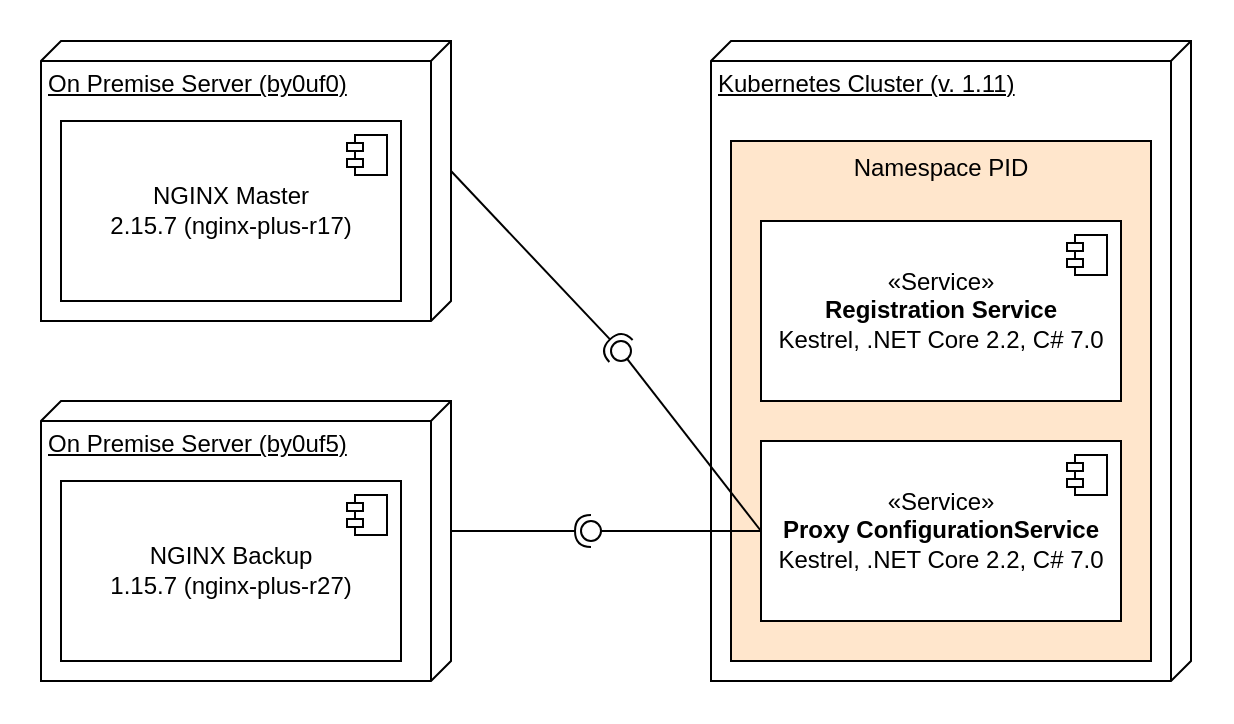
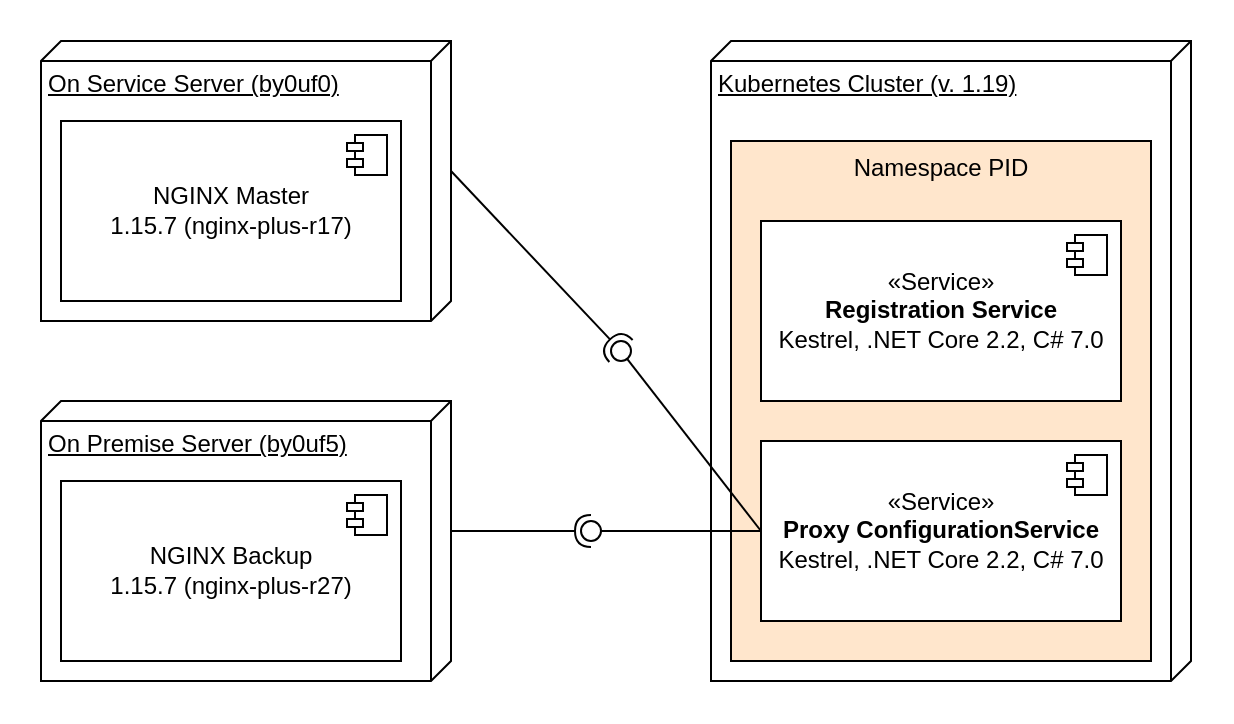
- <mxCell id="8" value="On Premise Server (by0uf0)" style="verticalAlign=top;align=left;spacingTop=8;spacingLeft=2;spacingRight=12;shape=cube;size=10;direction=south;fontStyle=4;html=1;" vertex="1" parent="1"><mxGeometry x="20" y="20" width="205" height="140" as="geometry" /></mxCell>
+ <mxCell id="8" value="On Service Server (by0uf0)" style="verticalAlign=top;align=left;spacingTop=8;spacingLeft=2;spacingRight=12;shape=cube;size=10;direction=south;fontStyle=4;html=1;" vertex="1" parent="1"><mxGeometry x="20" y="20" width="205" height="140" as="geometry" /></mxCell>
- <mxCell id="2" value="Kubernetes Cluster (v. 1.11)" style="verticalAlign=top;align=left;spacingTop=8;spacingLeft=2;spacingRight=12;shape=cube;size=10;direction=south;fontStyle=4;html=1;" vertex="1" parent="1"><mxGeometry x="355" y="20" width="240" height="320" as="geometry" /></mxCell>
+ <mxCell id="2" value="Kubernetes Cluster (v. 1.19)" style="verticalAlign=top;align=left;spacingTop=8;spacingLeft=2;spacingRight=12;shape=cube;size=10;direction=south;fontStyle=4;html=1;" vertex="1" parent="1"><mxGeometry x="355" y="20" width="240" height="320" as="geometry" /></mxCell>
- <mxCell id="18" value="NGINX Master&lt;br&gt;&lt;div&gt;2.15.7 (nginx-plus-r17)&lt;/div&gt;" style="html=1;" vertex="1" parent="1"><mxGeometry x="30" y="60" width="170" height="90" as="geometry" /></mxCell>
+ <mxCell id="18" value="NGINX Master&lt;br&gt;&lt;div&gt;1.15.7 (nginx-plus-r17)&lt;/div&gt;" style="html=1;" vertex="1" parent="1"><mxGeometry x="30" y="60" width="170" height="90" as="geometry" /></mxCell>
